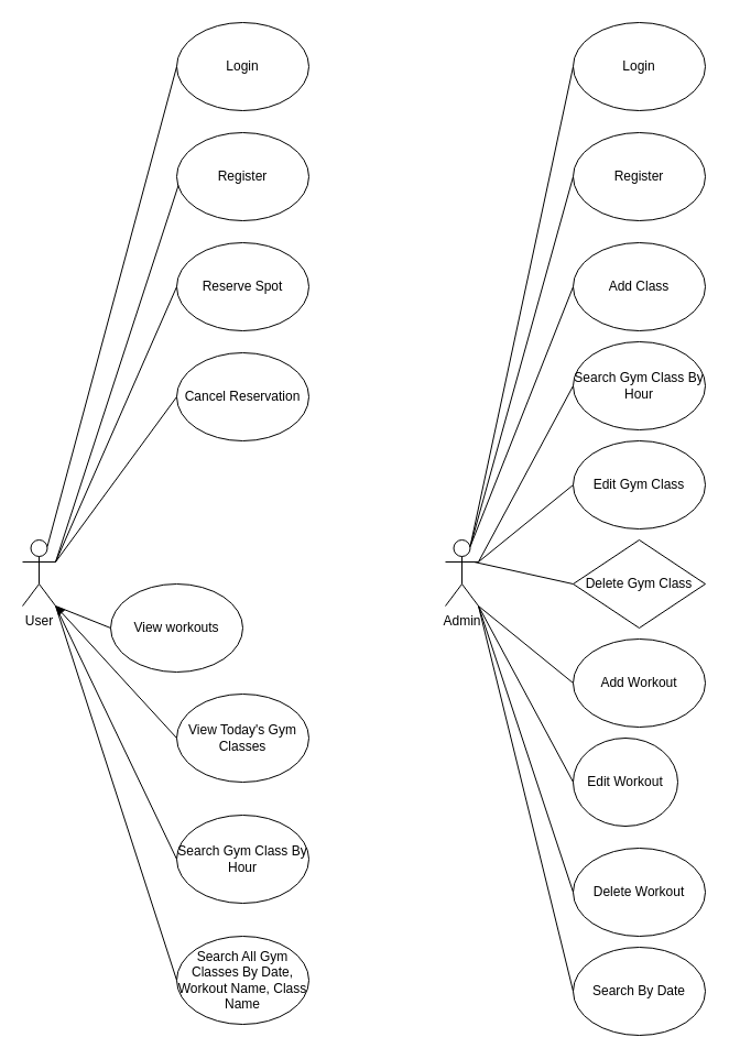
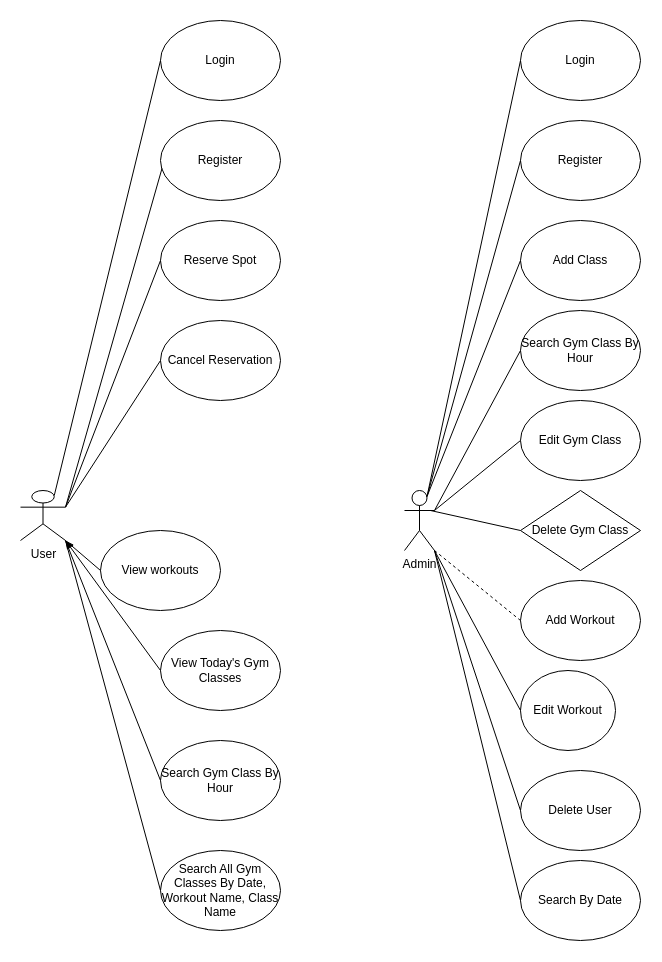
- <mxCell id="2" value="User" style="shape=umlActor;verticalLabelPosition=bottom;verticalAlign=top;html=1;outlineConnect=0;" parent="1" vertex="1"><mxGeometry x="20" y="490" width="30" height="60" as="geometry" /></mxCell>
+ <mxCell id="2" value="User" style="shape=umlActor;verticalLabelPosition=bottom;verticalAlign=top;html=1;outlineConnect=0;" parent="1" vertex="1"><mxGeometry x="20" y="490" width="45" height="50" as="geometry" /></mxCell>
- <mxCell id="33" value="" style="endArrow=none;html=1;rounded=0;entryX=0;entryY=0.5;entryDx=0;entryDy=0;exitX=1;exitY=1;exitDx=0;exitDy=0;exitPerimeter=0;" parent="1" source="3" target="26" edge="1"><mxGeometry width="50" height="50" relative="1" as="geometry"><mxPoint x="454" y="530" as="sourcePoint" /><mxPoint x="540" y="640" as="targetPoint" /></mxGeometry></mxCell>
+ <mxCell id="33" value="" style="endArrow=none;html=1;rounded=0;entryX=0;entryY=0.5;entryDx=0;entryDy=0;exitX=1;exitY=1;exitDx=0;exitDy=0;exitPerimeter=0;dashed=1;" parent="1" source="3" target="26" edge="1"><mxGeometry width="50" height="50" relative="1" as="geometry"><mxPoint x="454" y="530" as="sourcePoint" /><mxPoint x="540" y="640" as="targetPoint" /></mxGeometry></mxCell>
- <mxCell id="35" value="Delete Workout" style="ellipse;whiteSpace=wrap;html=1;" parent="1" vertex="1"><mxGeometry x="520" y="770" width="120" height="80" as="geometry" /></mxCell>
+ <mxCell id="35" value="Delete User" style="ellipse;whiteSpace=wrap;html=1;" parent="1" vertex="1"><mxGeometry x="520" y="770" width="120" height="80" as="geometry" /></mxCell>
